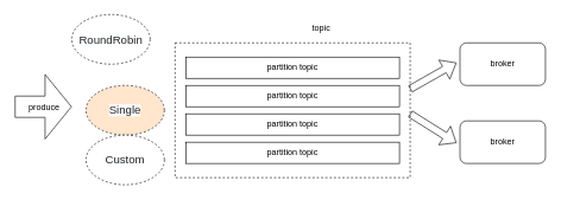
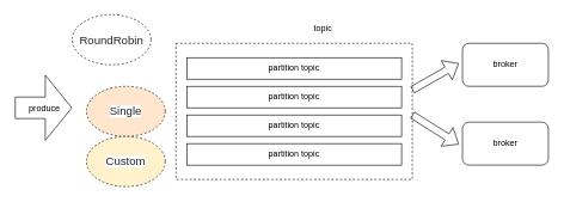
- <mxCell id="9" value="&lt;span style=&quot;color: rgb(33 , 37 , 41) ; font-family: , , &amp;#34;segoe ui&amp;#34; , &amp;#34;roboto&amp;#34; , &amp;#34;helvetica neue&amp;#34; , &amp;#34;arial&amp;#34; , &amp;#34;noto sans&amp;#34; , sans-serif , &amp;#34;apple color emoji&amp;#34; , &amp;#34;segoe ui emoji&amp;#34; , &amp;#34;segoe ui symbol&amp;#34; , &amp;#34;noto color emoji&amp;#34; ; font-size: 16px ; text-align: left ; background-color: rgb(255 , 255 , 255)&quot;&gt;Custom&lt;/span&gt;" style="ellipse;whiteSpace=wrap;html=1;dashed=1;" parent="1" vertex="1"><mxGeometry x="120" y="190" width="110" height="70" as="geometry" /></mxCell>
+ <mxCell id="9" value="&lt;span style=&quot;color: rgb(33 , 37 , 41) ; font-family: , , &amp;#34;segoe ui&amp;#34; , &amp;#34;roboto&amp;#34; , &amp;#34;helvetica neue&amp;#34; , &amp;#34;arial&amp;#34; , &amp;#34;noto sans&amp;#34; , sans-serif , &amp;#34;apple color emoji&amp;#34; , &amp;#34;segoe ui emoji&amp;#34; , &amp;#34;segoe ui symbol&amp;#34; , &amp;#34;noto color emoji&amp;#34; ; font-size: 16px ; text-align: left ; background-color: rgb(255 , 255 , 255)&quot;&gt;Custom&lt;/span&gt;" style="ellipse;whiteSpace=wrap;html=1;dashed=1;fillColor=#fff2cc;" parent="1" vertex="1"><mxGeometry x="120" y="190" width="110" height="70" as="geometry" /></mxCell>
